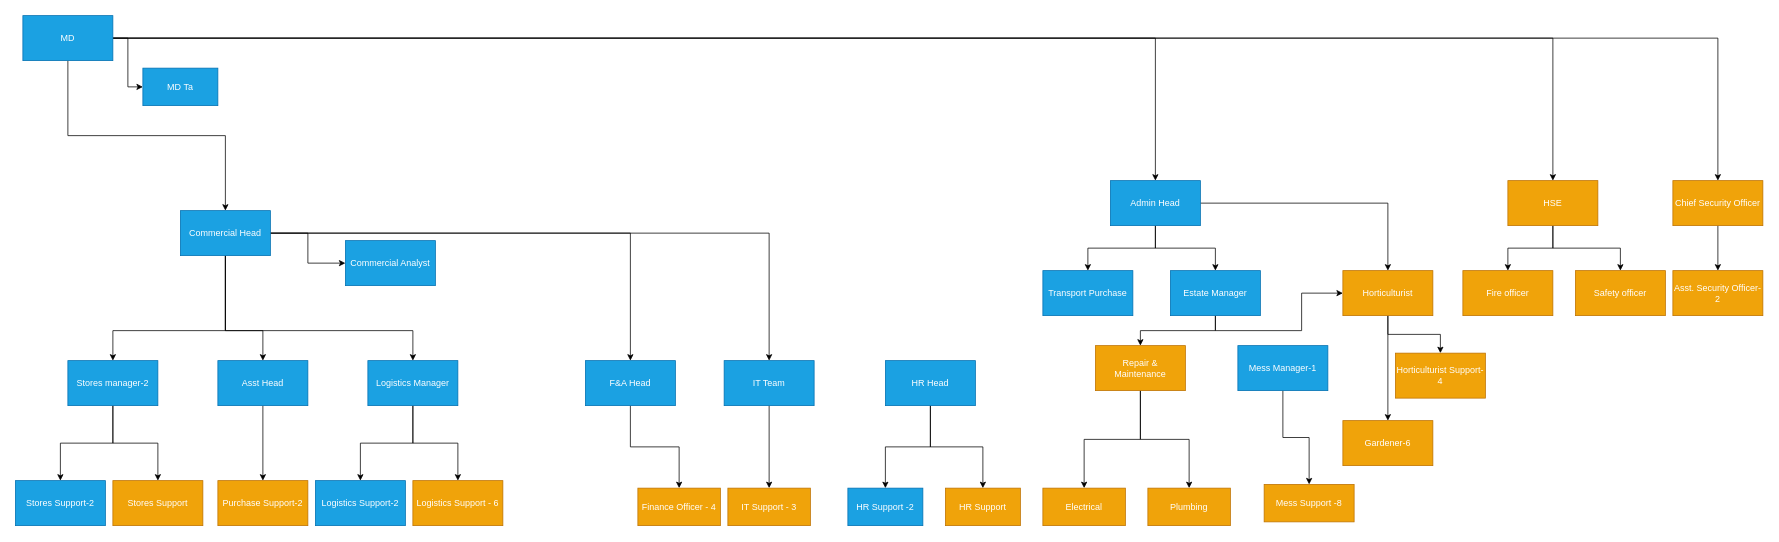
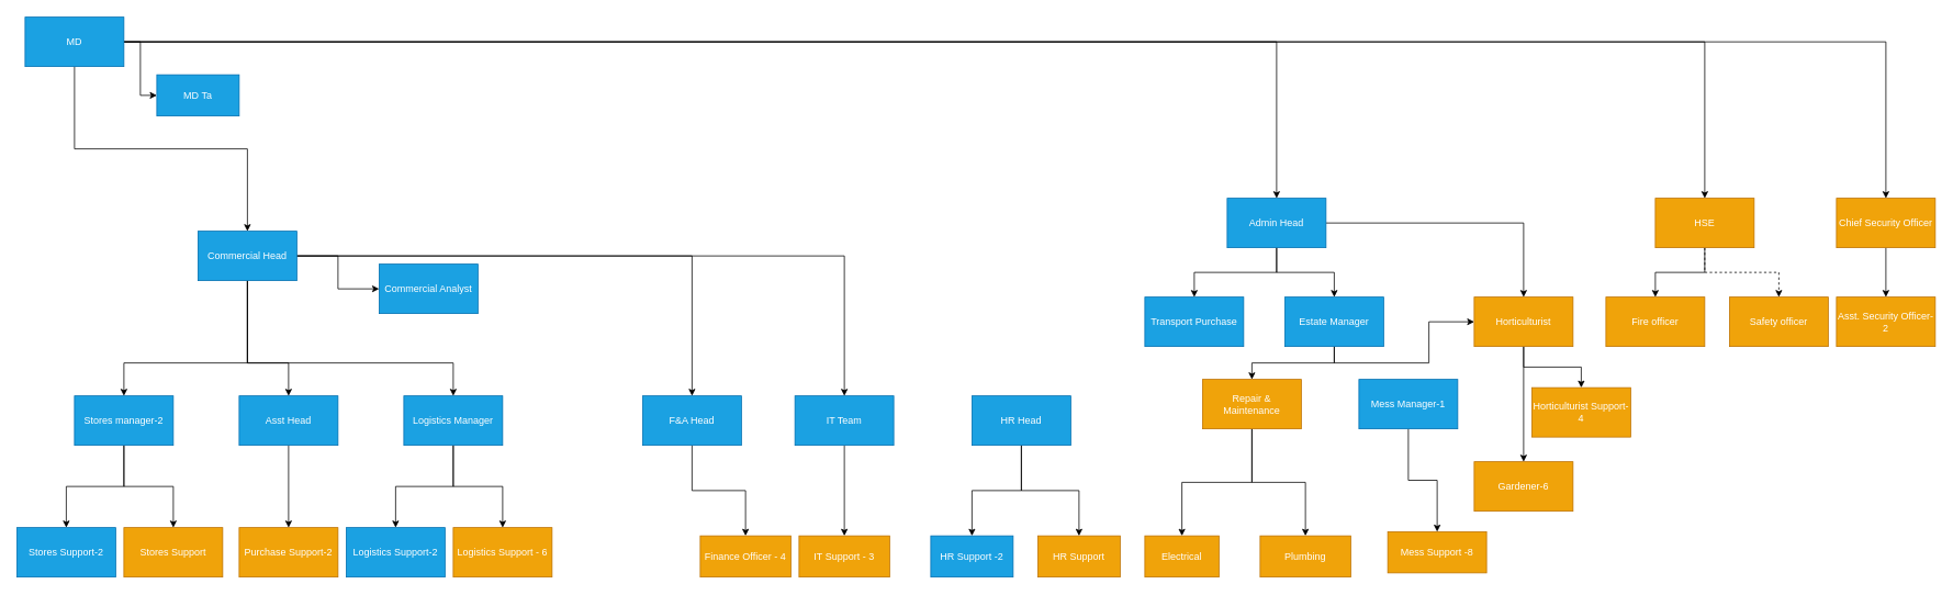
- <mxCell id="61" value="Admin Head" style="rounded=0;whiteSpace=wrap;html=1;fillColor=#1ba1e2;strokeColor=#006EAF;fontColor=#ffffff;" vertex="1" parent="1"><mxGeometry x="1480" y="240" width="120" height="60" as="geometry" /></mxCell>
+ <mxCell id="61" value="Admin Head" style="rounded=0;whiteSpace=wrap;html=1;fillColor=#1ba1e2;strokeColor=#006EAF;fontColor=#ffffff;" vertex="1" parent="1"><mxGeometry x="1490" y="240" width="120" height="60" as="geometry" /></mxCell>
- <mxCell id="63" style="edgeStyle=orthogonalEdgeStyle;rounded=0;orthogonalLoop=1;jettySize=auto;html=1;exitX=0.5;exitY=1;exitDx=0;exitDy=0;entryX=0.5;entryY=0;entryDx=0;entryDy=0;" edge="1" parent="1" source="64" target="66"><mxGeometry relative="1" as="geometry" /></mxCell>
+ <mxCell id="63" style="edgeStyle=orthogonalEdgeStyle;rounded=0;orthogonalLoop=1;jettySize=auto;html=1;exitX=0.5;exitY=1;exitDx=0;exitDy=0;entryX=0.5;entryY=0;entryDx=0;entryDy=0;dashed=1;" edge="1" parent="1" source="64" target="66"><mxGeometry relative="1" as="geometry" /></mxCell>
- <mxCell id="49" value="Electrical" style="rounded=0;whiteSpace=wrap;html=1;fillColor=#f0a30a;strokeColor=#BD7000;fontColor=#ffffff;" vertex="1" parent="1"><mxGeometry x="1390" y="650" width="110" height="50" as="geometry" /></mxCell>
+ <mxCell id="49" value="Electrical" style="rounded=0;whiteSpace=wrap;html=1;fillColor=#f0a30a;strokeColor=#BD7000;fontColor=#ffffff;" vertex="1" parent="1"><mxGeometry x="1390" y="650" width="90" height="50" as="geometry" /></mxCell>
